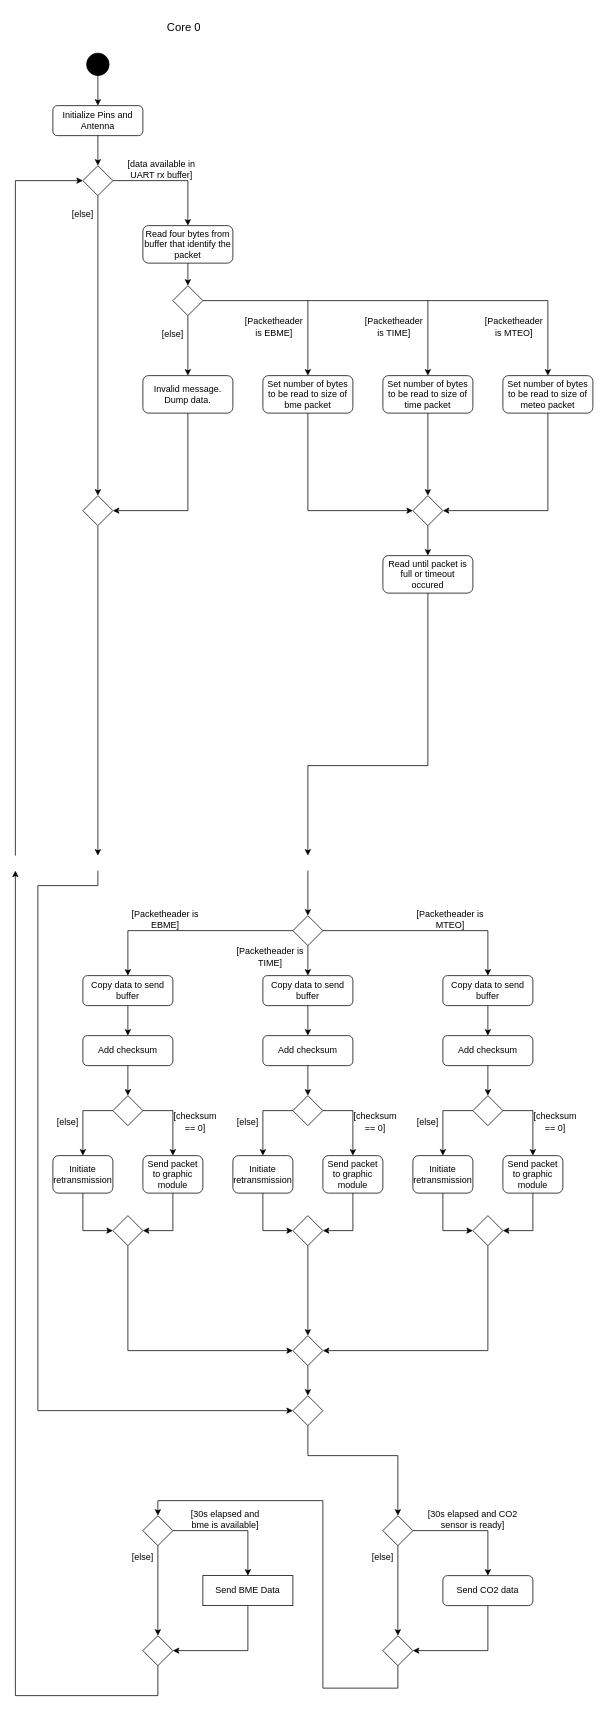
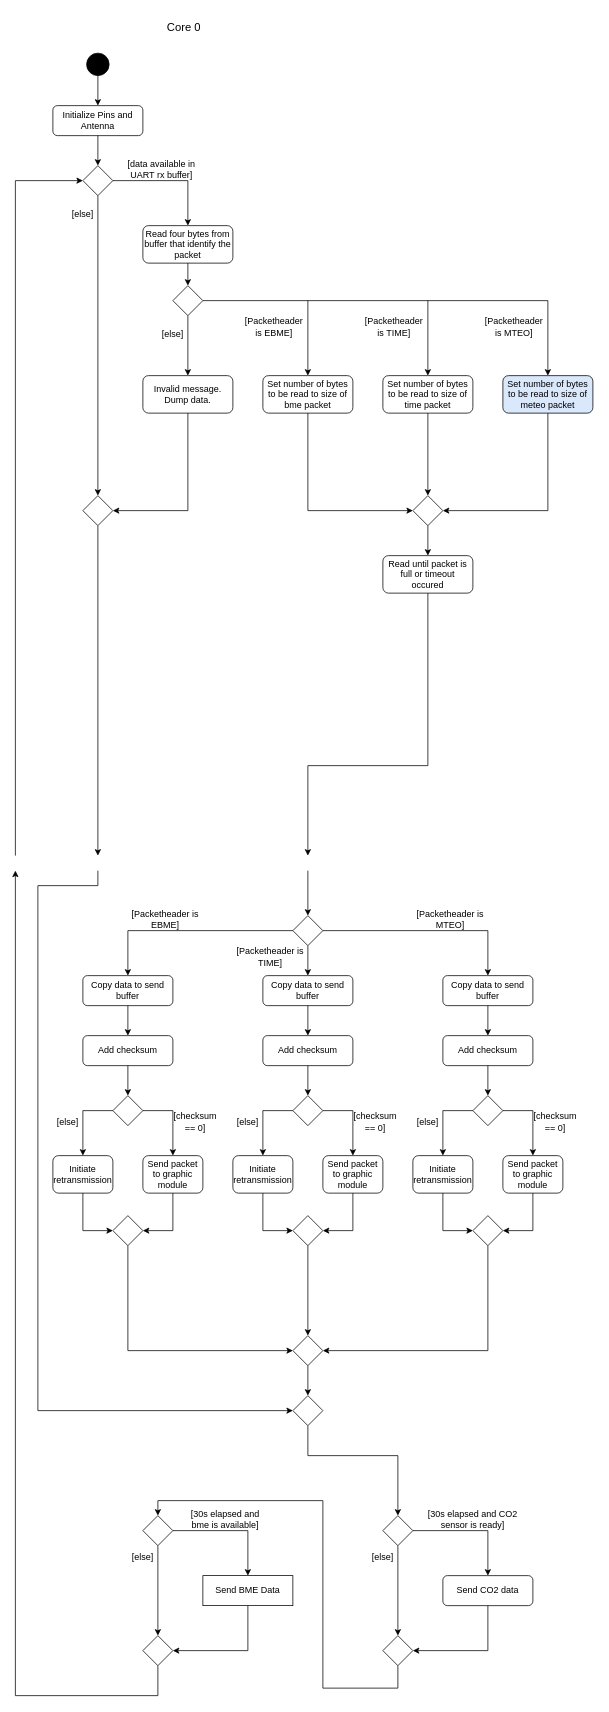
- <mxCell id="11" value="Set number of bytes to be read to size of meteo packet" style="rounded=1;whiteSpace=wrap;html=1;" vertex="1" parent="1"><mxGeometry x="670" y="500" width="120" height="50" as="geometry" /></mxCell>
+ <mxCell id="11" value="Set number of bytes to be read to size of meteo packet" style="rounded=1;whiteSpace=wrap;html=1;fillColor=#dae8fc;" vertex="1" parent="1"><mxGeometry x="670" y="500" width="120" height="50" as="geometry" /></mxCell>
